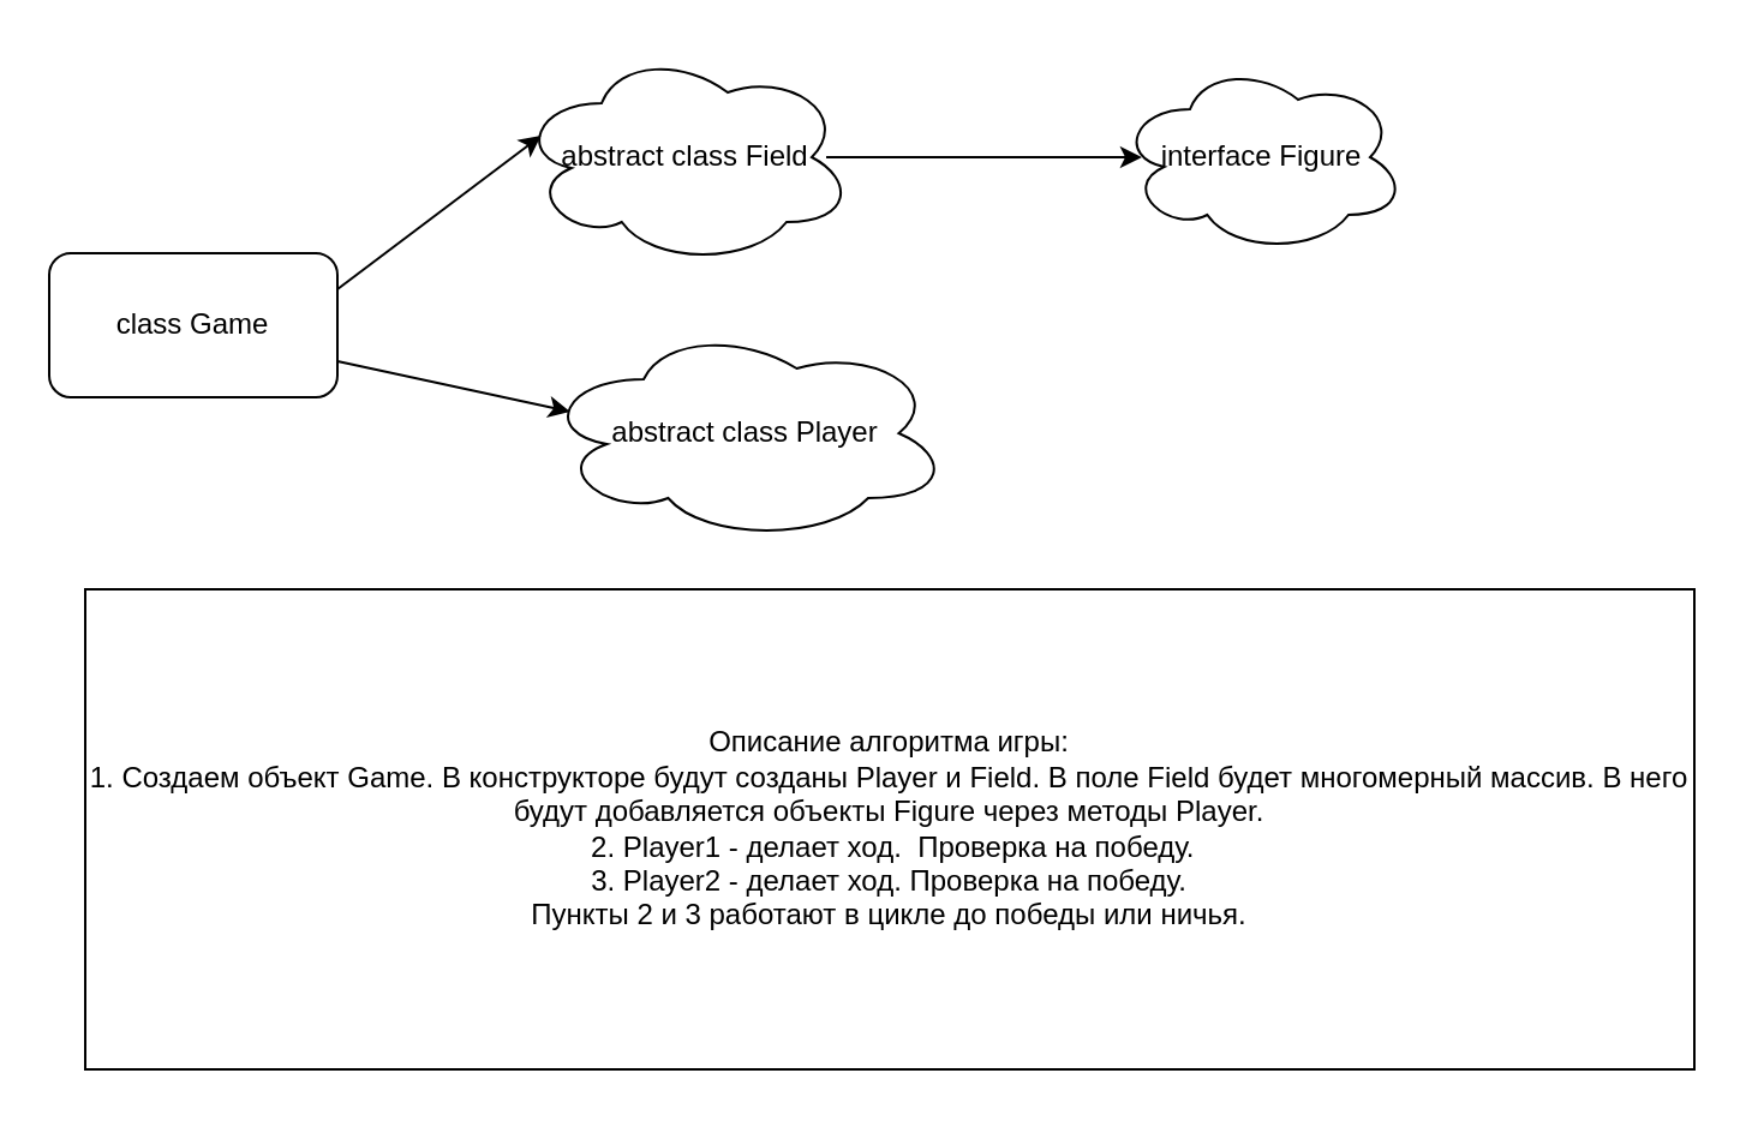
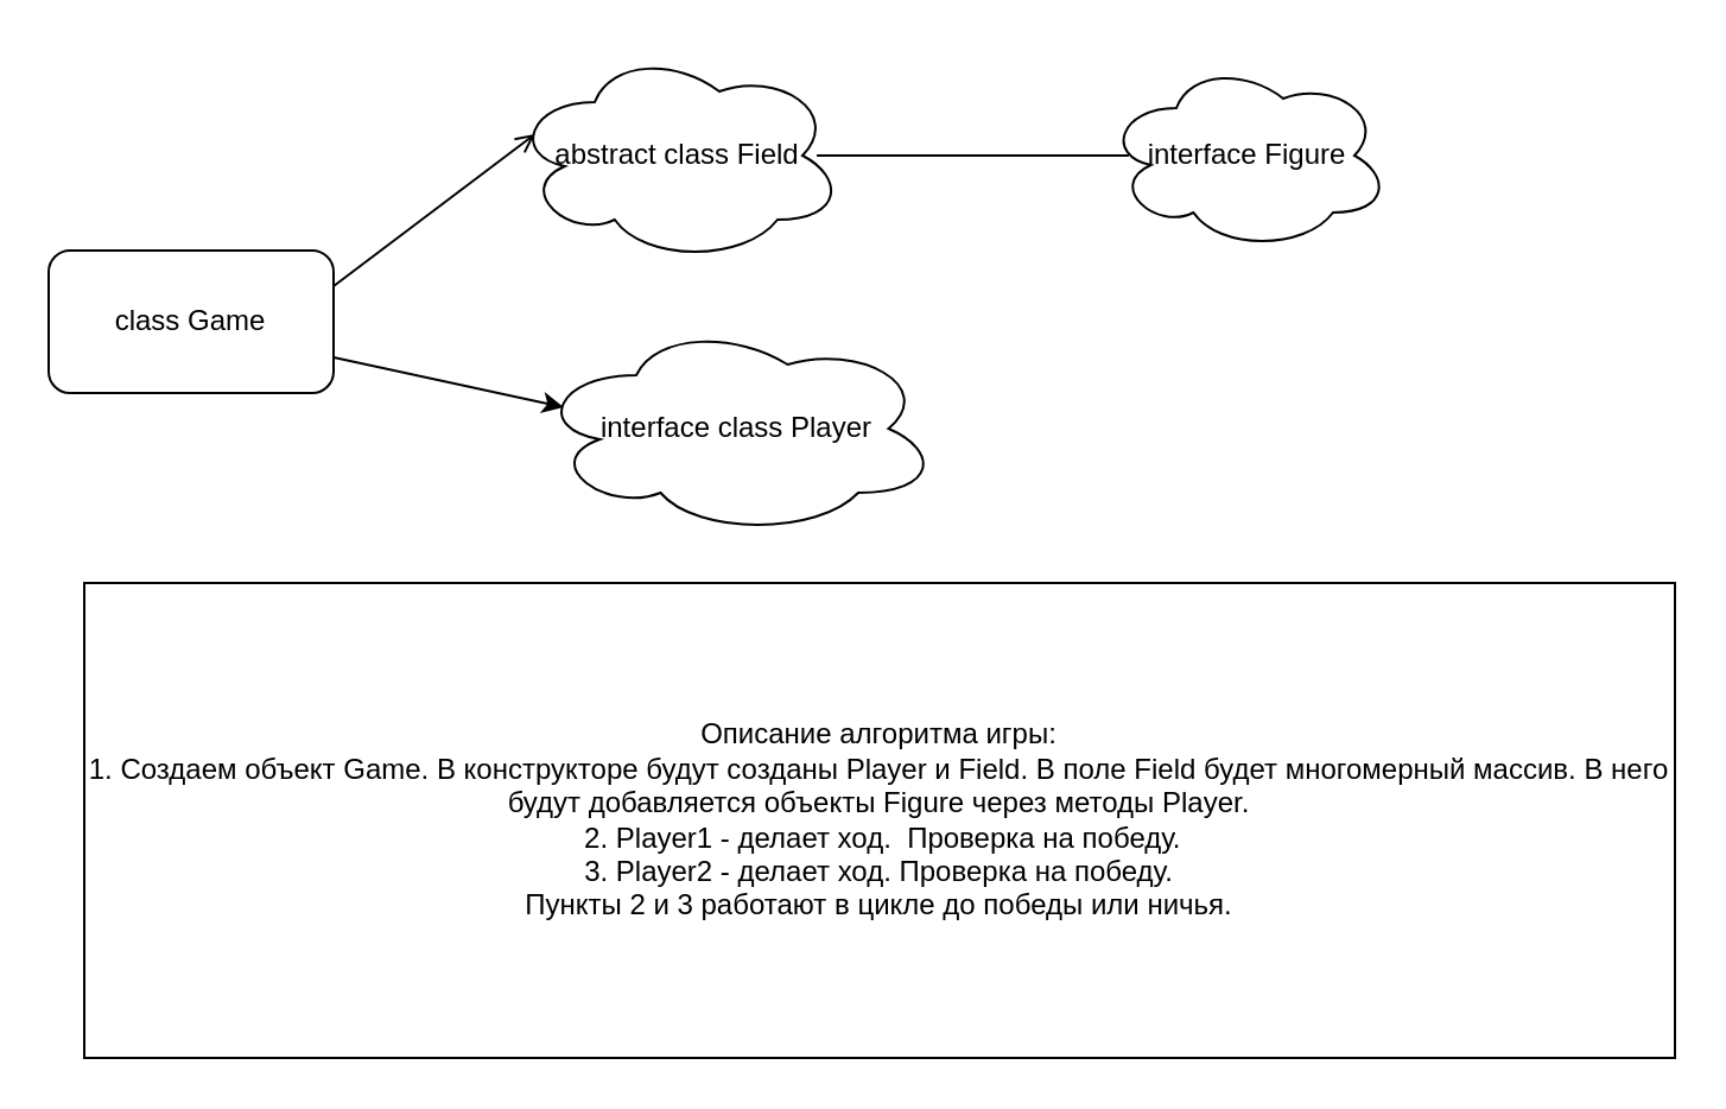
- <mxCell id="7" value="" style="endArrow=classic;html=1;exitX=1;exitY=0.25;exitDx=0;exitDy=0;entryX=0.07;entryY=0.4;entryDx=0;entryDy=0;entryPerimeter=0;" edge="1" parent="1" source="6" target="4"><mxGeometry width="50" height="50" relative="1" as="geometry"><mxPoint x="315" y="105" as="sourcePoint" /><mxPoint x="365" y="55" as="targetPoint" /><Array as="points" /></mxGeometry></mxCell>
+ <mxCell id="7" value="" style="endArrow=open;html=1;exitX=1;exitY=0.25;exitDx=0;exitDy=0;entryX=0.07;entryY=0.4;entryDx=0;entryDy=0;entryPerimeter=0;" edge="1" parent="1" source="6" target="4"><mxGeometry width="50" height="50" relative="1" as="geometry"><mxPoint x="315" y="105" as="sourcePoint" /><mxPoint x="365" y="55" as="targetPoint" /><Array as="points" /></mxGeometry></mxCell>
- <mxCell id="3" value="" style="endArrow=classic;html=1;exitX=0.918;exitY=0.5;exitDx=0;exitDy=0;entryX=0.083;entryY=0.5;entryDx=0;entryDy=0;entryPerimeter=0;exitPerimeter=0;" edge="1" parent="1" source="4" target="2"><mxGeometry width="50" height="50" relative="1" as="geometry"><mxPoint x="155" y="65" as="sourcePoint" /><mxPoint x="365" y="55" as="targetPoint" /></mxGeometry></mxCell>
+ <mxCell id="3" value="" style="endArrow=none;html=1;exitX=0.918;exitY=0.5;exitDx=0;exitDy=0;entryX=0.083;entryY=0.5;entryDx=0;entryDy=0;entryPerimeter=0;exitPerimeter=0;" edge="1" parent="1" source="4" target="2"><mxGeometry width="50" height="50" relative="1" as="geometry"><mxPoint x="155" y="65" as="sourcePoint" /><mxPoint x="365" y="55" as="targetPoint" /></mxGeometry></mxCell>
- <mxCell id="5" value="abstract class Player" style="ellipse;shape=cloud;whiteSpace=wrap;html=1;" vertex="1" parent="1"><mxGeometry x="225" y="135" width="170" height="90" as="geometry" /></mxCell>
+ <mxCell id="5" value="interface class Player" style="ellipse;shape=cloud;whiteSpace=wrap;html=1;" vertex="1" parent="1"><mxGeometry x="225" y="135" width="170" height="90" as="geometry" /></mxCell>
